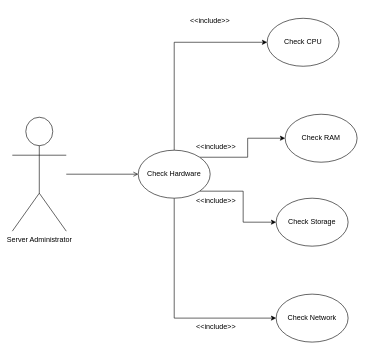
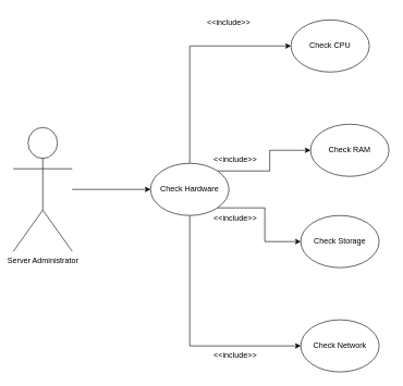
- <mxCell id="2" style="edgeStyle=orthogonalEdgeStyle;rounded=0;orthogonalLoop=1;jettySize=auto;html=1;entryX=0;entryY=0.5;entryDx=0;entryDy=0;endArrow=open;" edge="1" parent="1" source="3" target="8"><mxGeometry relative="1" as="geometry" /></mxCell>
+ <mxCell id="2" style="edgeStyle=orthogonalEdgeStyle;rounded=0;orthogonalLoop=1;jettySize=auto;html=1;entryX=0;entryY=0.5;entryDx=0;entryDy=0;" edge="1" parent="1" source="3" target="8"><mxGeometry relative="1" as="geometry" /></mxCell>
